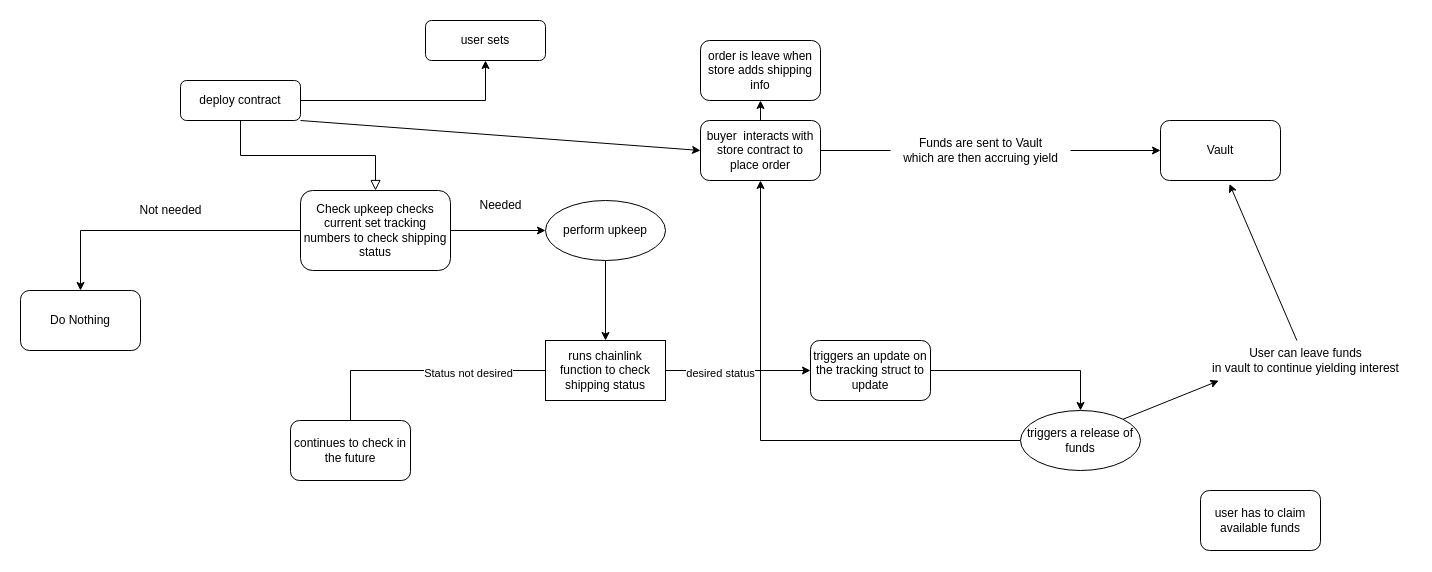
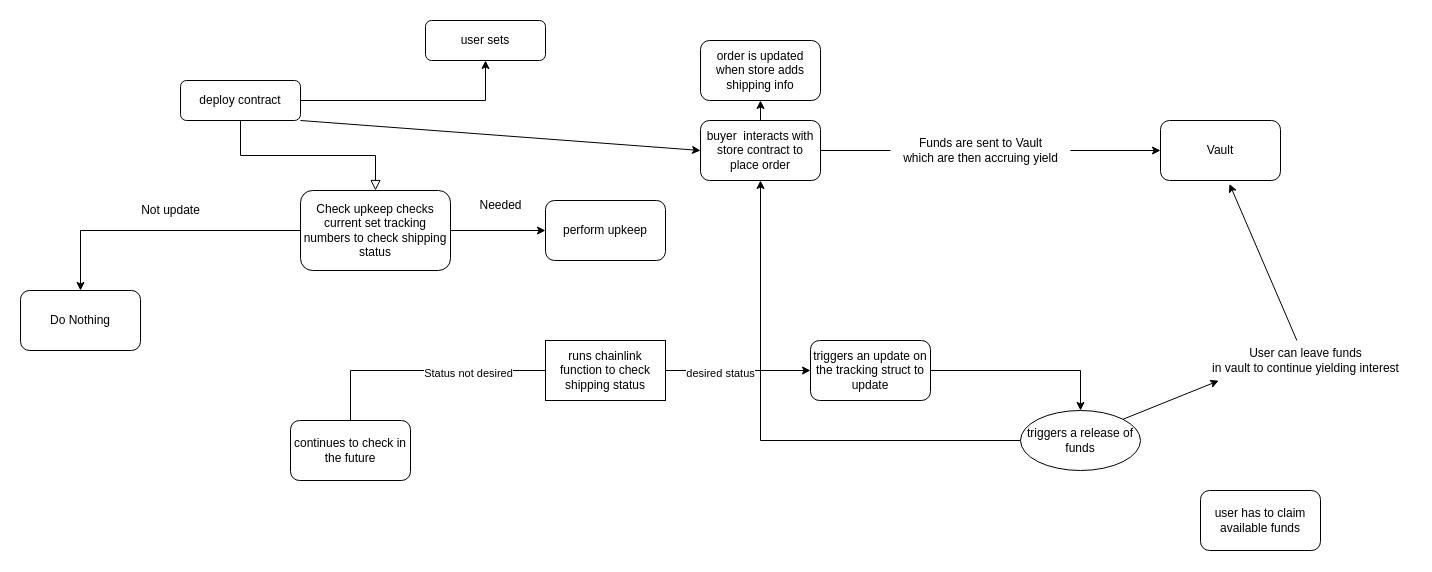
- <mxCell id="27" value="order is leave when store adds shipping info" style="rounded=1;whiteSpace=wrap;html=1;" vertex="1" parent="1"><mxGeometry x="700" y="40" width="120" height="60" as="geometry" /></mxCell>
+ <mxCell id="27" value="order is updated when store adds shipping info" style="rounded=1;whiteSpace=wrap;html=1;" vertex="1" parent="1"><mxGeometry x="700" y="40" width="120" height="60" as="geometry" /></mxCell>
- <mxCell id="11" value="Not needed" style="text;html=1;align=center;verticalAlign=middle;resizable=0;points=[];autosize=1;strokeColor=none;fillColor=none;" parent="1" vertex="1"><mxGeometry x="125" y="195" width="90" height="30" as="geometry" /></mxCell>
+ <mxCell id="11" value="Not update" style="text;html=1;align=center;verticalAlign=middle;resizable=0;points=[];autosize=1;strokeColor=none;fillColor=none;" parent="1" vertex="1"><mxGeometry x="125" y="195" width="90" height="30" as="geometry" /></mxCell>
- <mxCell id="13" value="perform upkeep" style="ellipse;whiteSpace=wrap;html=1;glass=0;strokeWidth=1;shadow=0;" parent="1" vertex="1"><mxGeometry x="545" y="200" width="120" height="60" as="geometry" /></mxCell>
+ <mxCell id="13" value="perform upkeep" style="whiteSpace=wrap;html=1;rounded=1;glass=0;strokeWidth=1;shadow=0;" parent="1" vertex="1"><mxGeometry x="545" y="200" width="120" height="60" as="geometry" /></mxCell>
- <mxCell id="12" value="" style="edgeStyle=orthogonalEdgeStyle;rounded=0;orthogonalLoop=1;jettySize=auto;html=1;" parent="1" source="13" target="19" edge="1"><mxGeometry relative="1" as="geometry" /></mxCell>
